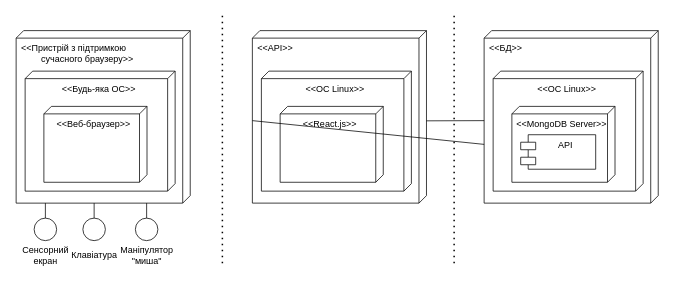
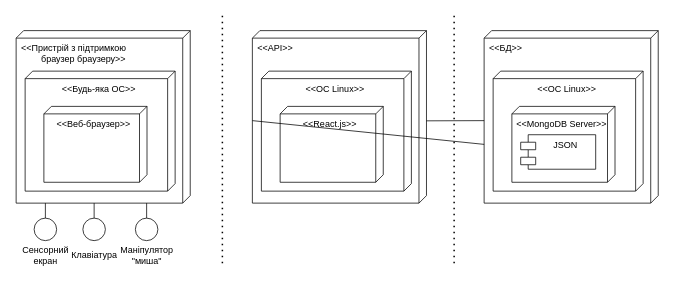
- <mxCell id="8" value="&amp;lt;&amp;lt;Пристрій з підтримкою&lt;br&gt;&lt;span style=&quot;white-space: pre;&quot;&gt;&#09;&lt;/span&gt;сучасного браузеру&amp;gt;&amp;gt;" style="verticalAlign=top;align=left;shape=cube;size=10;direction=south;fontStyle=0;html=1;boundedLbl=1;spacingLeft=5;" vertex="1" parent="7"><mxGeometry x="1" width="232.14" height="230" as="geometry" /></mxCell>
+ <mxCell id="8" value="&amp;lt;&amp;lt;Пристрій з підтримкою&lt;br&gt;&lt;span style=&quot;white-space: pre;&quot;&gt;&#09;&lt;/span&gt;браузер браузеру&amp;gt;&amp;gt;" style="verticalAlign=top;align=left;shape=cube;size=10;direction=south;fontStyle=0;html=1;boundedLbl=1;spacingLeft=5;" vertex="1" parent="7"><mxGeometry x="1" width="232.14" height="230" as="geometry" /></mxCell>
- <mxCell id="29" value="API" style="shape=module;align=left;spacingLeft=20;align=center;verticalAlign=top;" vertex="1" parent="26"><mxGeometry x="48.75" y="138.8" width="100" height="46" as="geometry" /></mxCell>
+ <mxCell id="29" value="JSON" style="shape=module;align=left;spacingLeft=20;align=center;verticalAlign=top;" vertex="1" parent="26"><mxGeometry x="48.75" y="138.8" width="100" height="46" as="geometry" /></mxCell>
